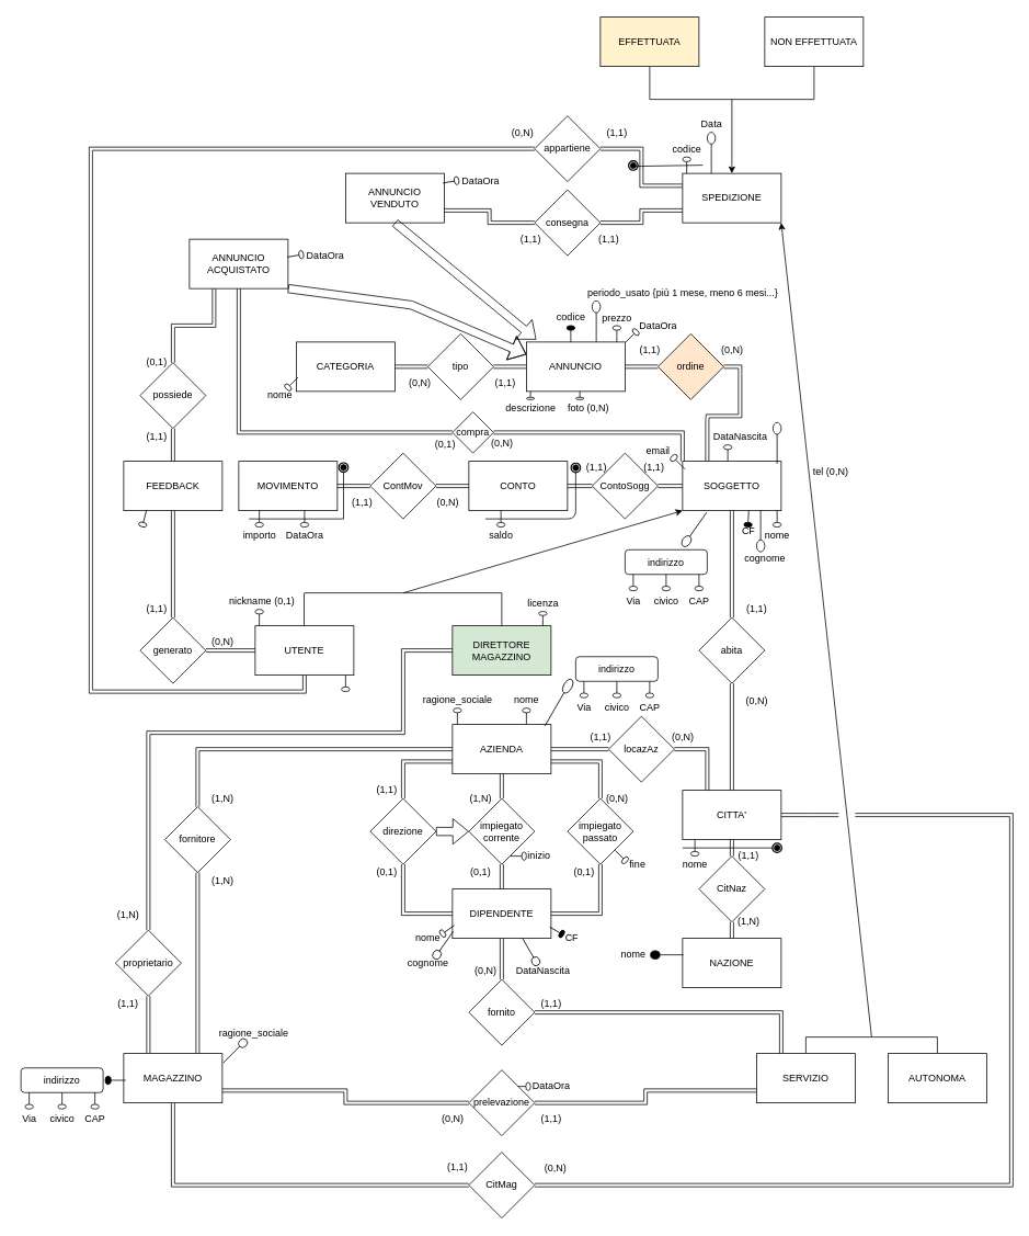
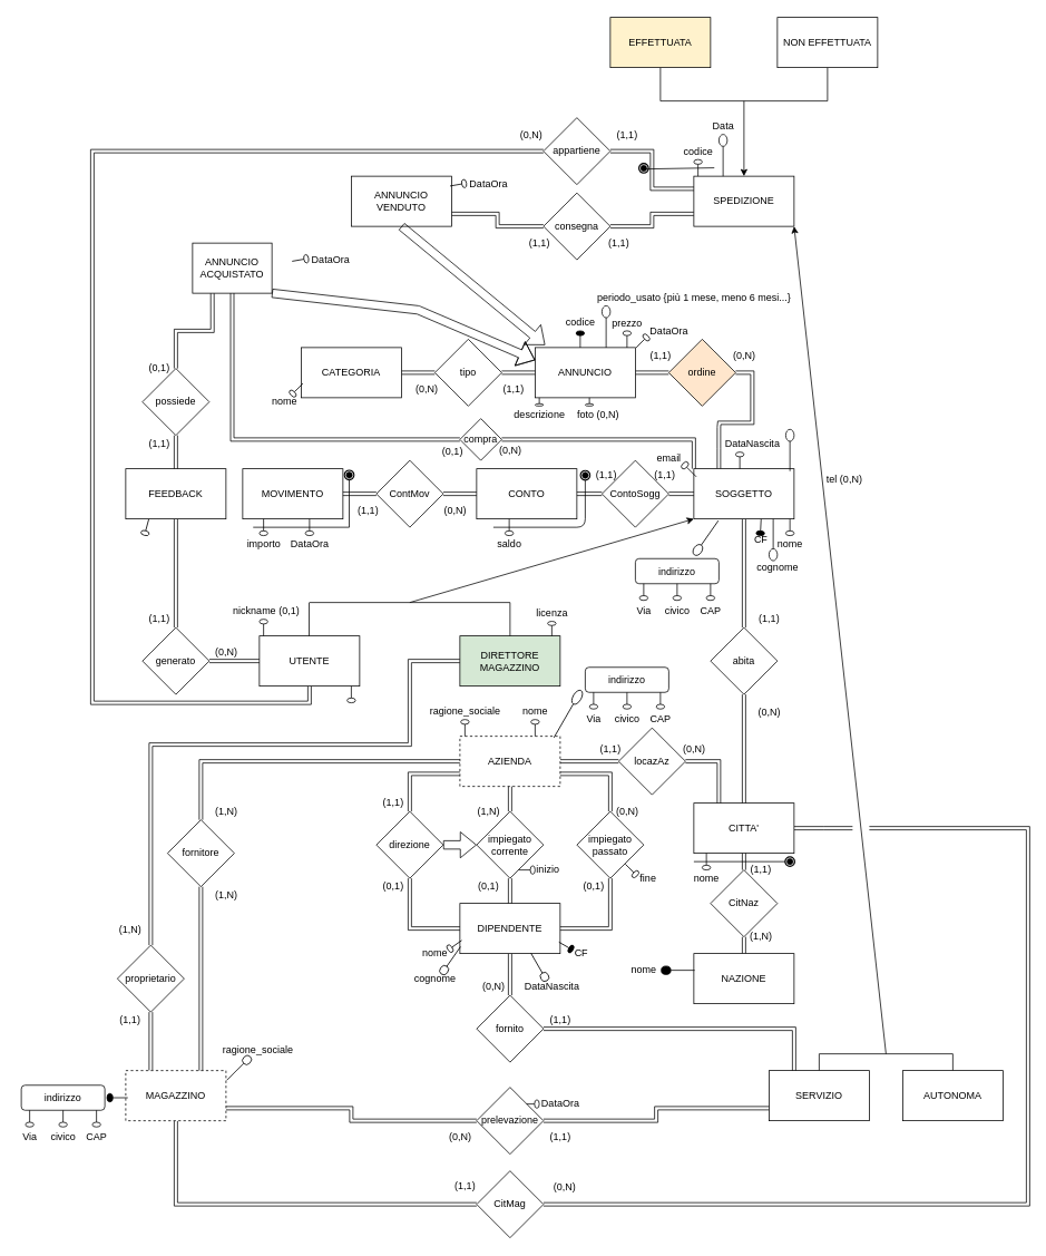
- <mxCell id="19" value="ANNUNCIO ACQUISTATO" style="rounded=0;whiteSpace=wrap;html=1;" parent="1" vertex="1"><mxGeometry x="230" y="290" width="120" height="60" as="geometry" /></mxCell>
+ <mxCell id="19" value="ANNUNCIO ACQUISTATO" style="rounded=0;whiteSpace=wrap;html=1;" parent="1" vertex="1"><mxGeometry x="230" y="290" width="95" height="60" as="geometry" /></mxCell>
- <mxCell id="32" value="AZIENDA" style="rounded=0;whiteSpace=wrap;html=1;" parent="1" vertex="1"><mxGeometry x="550" y="880" width="120" height="60" as="geometry" /></mxCell>
+ <mxCell id="32" value="AZIENDA" style="rounded=0;whiteSpace=wrap;html=1;dashed=1;" parent="1" vertex="1"><mxGeometry x="550" y="880" width="120" height="60" as="geometry" /></mxCell>
- <mxCell id="47" value="MAGAZZINO" style="rounded=0;whiteSpace=wrap;html=1;" parent="1" vertex="1"><mxGeometry y="1280" width="120" height="60" as="geometry" x="150" /></mxCell>
+ <mxCell id="47" value="MAGAZZINO" style="rounded=0;whiteSpace=wrap;html=1;dashed=1;" parent="1" vertex="1"><mxGeometry y="1280" width="120" height="60" as="geometry" x="150" /></mxCell>
